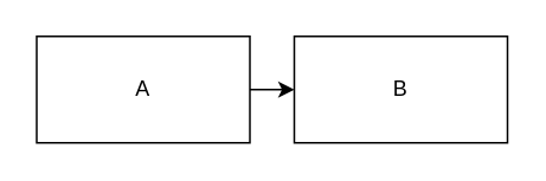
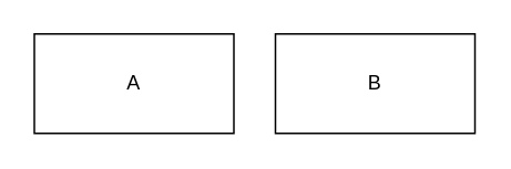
- <mxCell id="2" style="edgeStyle=orthogonalEdgeStyle;rounded=0;orthogonalLoop=1;jettySize=auto;html=1;exitX=1;exitY=0.5;exitDx=0;exitDy=0;entryX=0;entryY=0.5;entryDx=0;entryDy=0;" edge="1" parent="1" source="3" target="4"><mxGeometry relative="1" as="geometry" /></mxCell>
